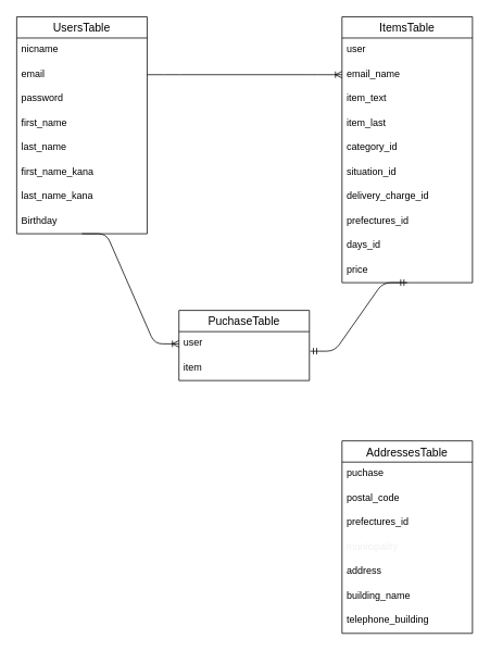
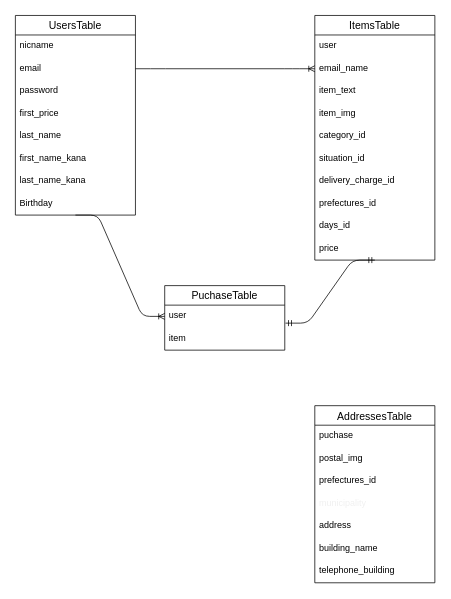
- <mxCell id="8" value="first_name" style="text;strokeColor=none;fillColor=none;spacingLeft=4;spacingRight=4;overflow=hidden;rotatable=0;points=[[0,0.5],[1,0.5]];portConstraint=eastwest;fontSize=12;" vertex="1" parent="4"><mxGeometry y="116" width="160" height="30" as="geometry" /></mxCell>
+ <mxCell id="8" value="first_price" style="text;strokeColor=none;fillColor=none;spacingLeft=4;spacingRight=4;overflow=hidden;rotatable=0;points=[[0,0.5],[1,0.5]];portConstraint=eastwest;fontSize=12;" vertex="1" parent="4"><mxGeometry y="116" width="160" height="30" as="geometry" /></mxCell>
- <mxCell id="17" value="item_last" style="text;strokeColor=none;fillColor=none;spacingLeft=4;spacingRight=4;overflow=hidden;rotatable=0;points=[[0,0.5],[1,0.5]];portConstraint=eastwest;fontSize=12;" vertex="1" parent="13"><mxGeometry y="116" width="160" height="30" as="geometry" /></mxCell>
+ <mxCell id="17" value="item_img" style="text;strokeColor=none;fillColor=none;spacingLeft=4;spacingRight=4;overflow=hidden;rotatable=0;points=[[0,0.5],[1,0.5]];portConstraint=eastwest;fontSize=12;" vertex="1" parent="13"><mxGeometry y="116" width="160" height="30" as="geometry" /></mxCell>
- <mxCell id="29" value="postal_code" style="text;strokeColor=none;fillColor=none;spacingLeft=4;spacingRight=4;overflow=hidden;rotatable=0;points=[[0,0.5],[1,0.5]];portConstraint=eastwest;fontSize=12;" vertex="1" parent="27"><mxGeometry y="56" width="160" height="30" as="geometry" /></mxCell>
+ <mxCell id="29" value="postal_img" style="text;strokeColor=none;fillColor=none;spacingLeft=4;spacingRight=4;overflow=hidden;rotatable=0;points=[[0,0.5],[1,0.5]];portConstraint=eastwest;fontSize=12;" vertex="1" parent="27"><mxGeometry y="56" width="160" height="30" as="geometry" /></mxCell>
